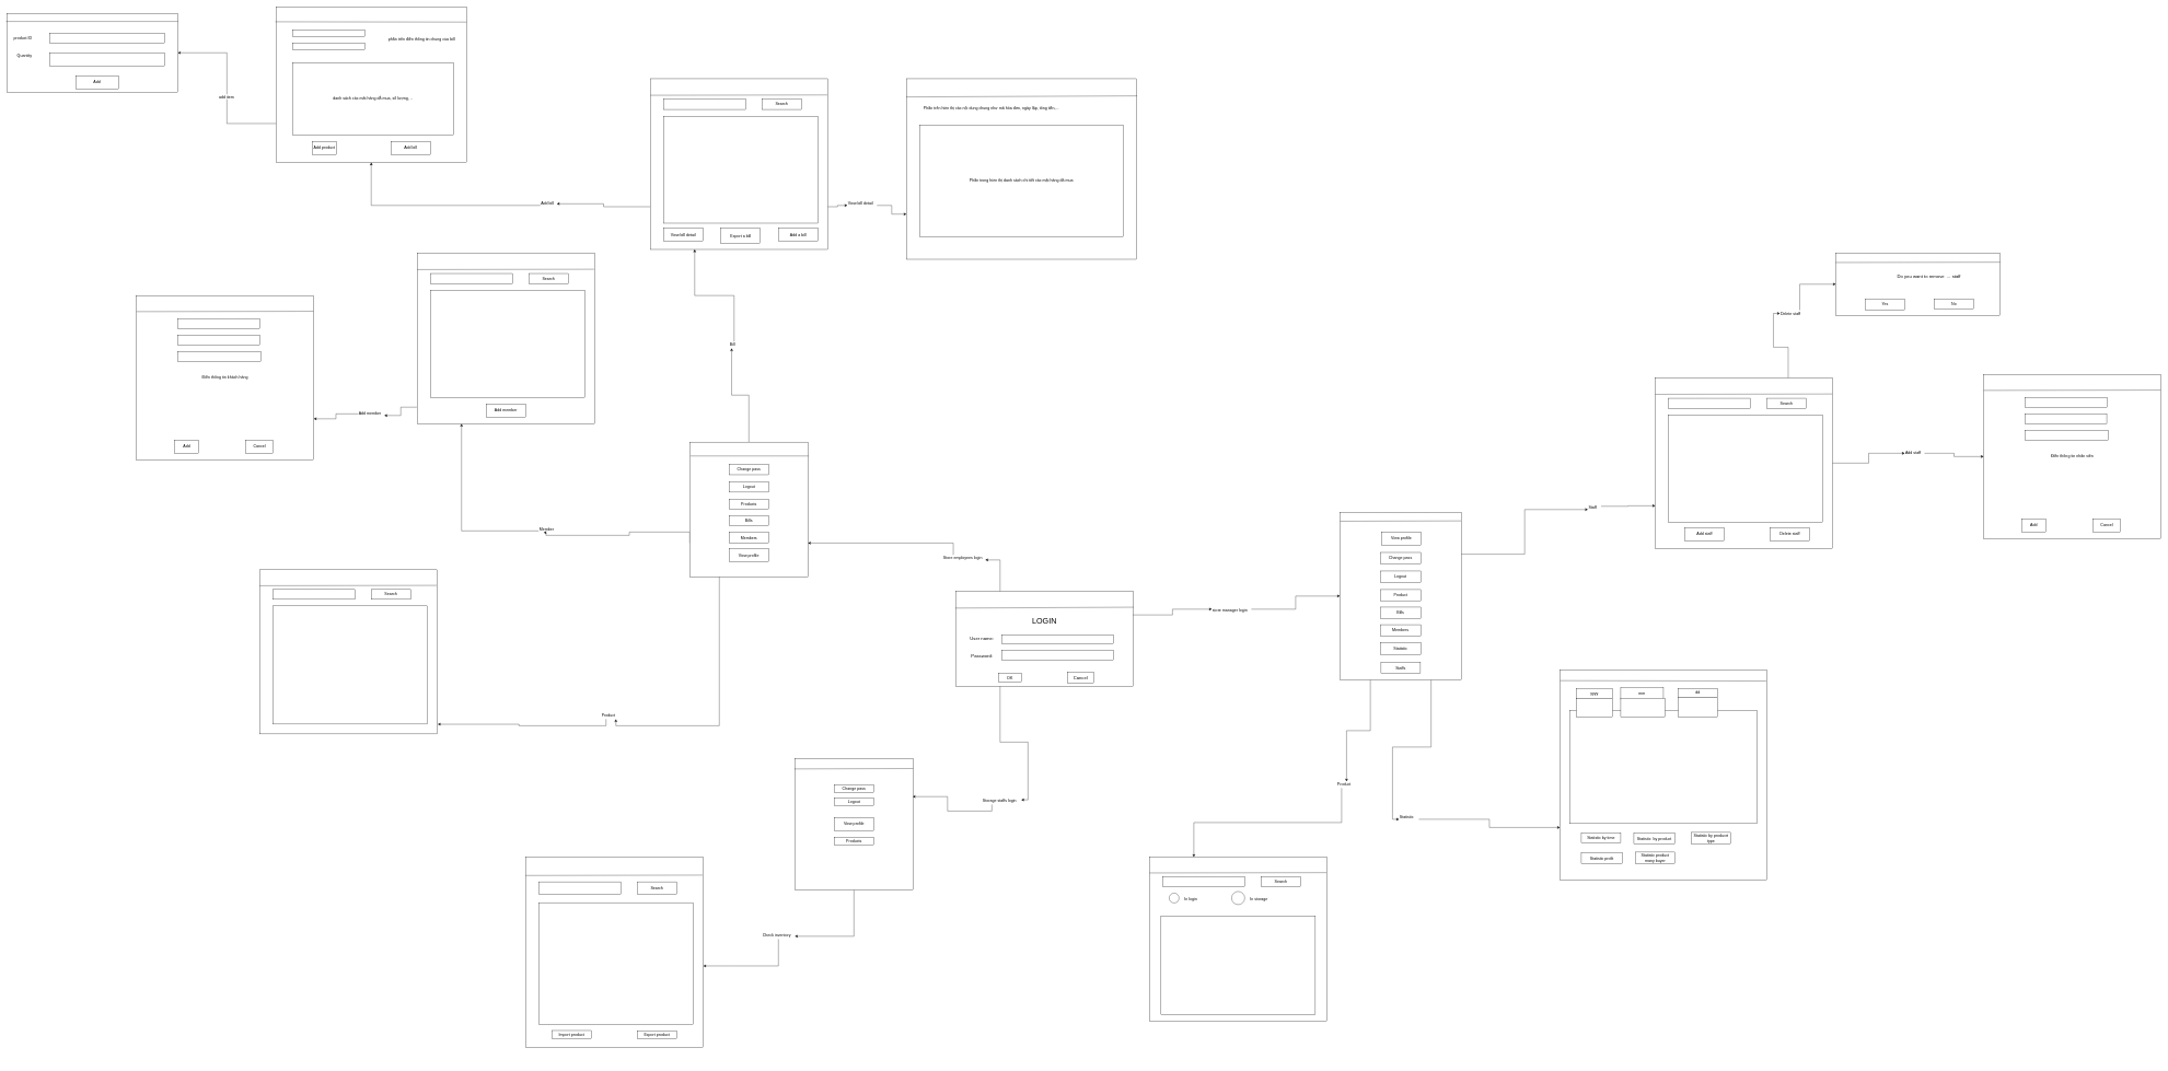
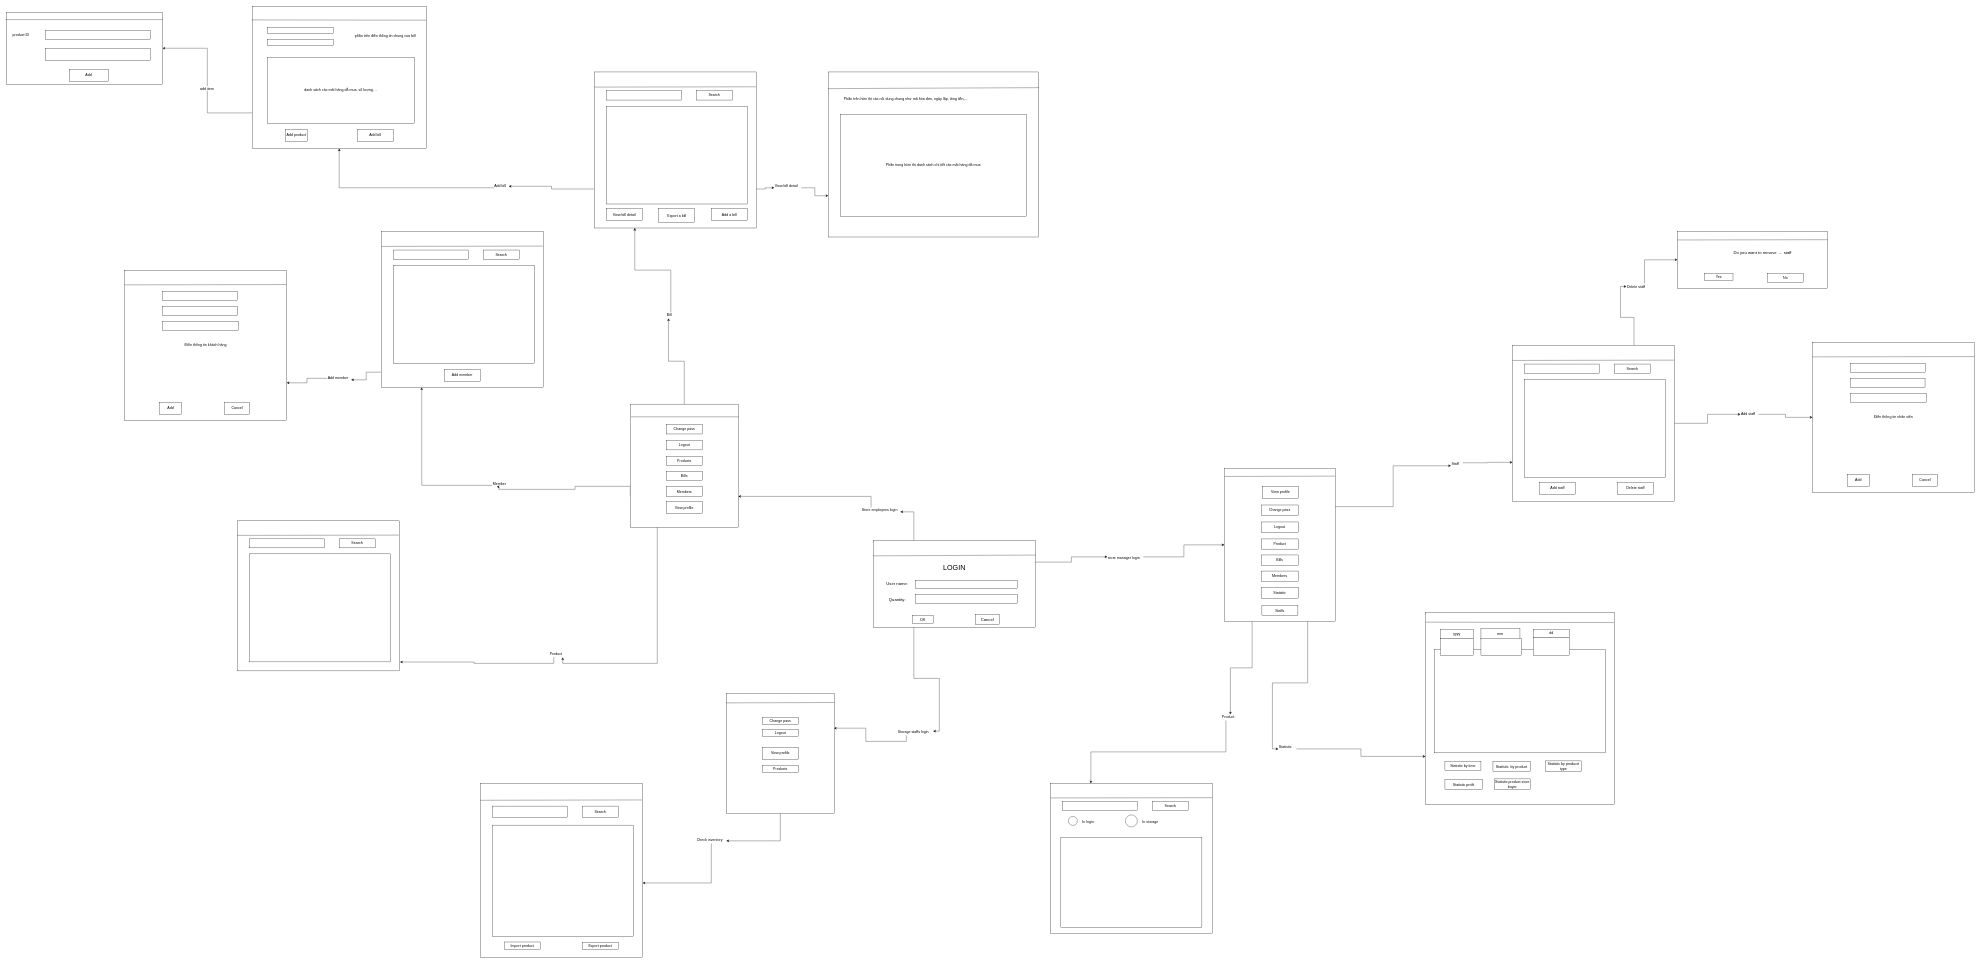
- <mxCell id="107" value="Quantity" style="text;html=1;resizable=0;points=[];autosize=1;align=left;verticalAlign=top;spacingTop=-4;" parent="100" vertex="1"><mxGeometry x="30" y="120" width="60" height="20" as="geometry" /></mxCell>
- <mxCell id="183" value="Yes" style="rounded=0;whiteSpace=wrap;html=1;" parent="179" vertex="1"><mxGeometry x="90" y="140" width="120" height="34" as="geometry" /></mxCell>
+ <mxCell id="183" value="Yes" style="rounded=0;whiteSpace=wrap;html=1;" parent="179" vertex="1"><mxGeometry x="90" y="140" width="95" height="25" as="geometry" /></mxCell>
- <mxCell id="12" value="&lt;font style=&quot;font-size: 14px&quot;&gt;Password:&lt;br&gt;&lt;/font&gt;" style="text;html=1;strokeColor=none;fillColor=none;align=center;verticalAlign=middle;whiteSpace=wrap;rounded=0;" parent="5" vertex="1"><mxGeometry x="45" y="185.5" width="70" height="20" as="geometry" /></mxCell>
+ <mxCell id="12" value="&lt;font style=&quot;font-size: 14px&quot;&gt;Quantity:&lt;br&gt;&lt;/font&gt;" style="text;html=1;strokeColor=none;fillColor=none;align=center;verticalAlign=middle;whiteSpace=wrap;rounded=0;" parent="5" vertex="1"><mxGeometry x="45" y="185.5" width="70" height="20" as="geometry" /></mxCell>
- <mxCell id="125" value="Statistic product many buyer" style="rounded=0;whiteSpace=wrap;html=1;" parent="113" vertex="1"><mxGeometry x="140" y="555" width="120" height="35" as="geometry" /></mxCell>
+ <mxCell id="125" value="Statistic product store buyer" style="rounded=0;whiteSpace=wrap;html=1;" parent="113" vertex="1"><mxGeometry x="140" y="555" width="120" height="35" as="geometry" /></mxCell>
- <mxCell id="24" value="Check inventory" style="text;html=1;resizable=0;points=[];autosize=1;align=left;verticalAlign=top;spacingTop=-4;" parent="1" vertex="1"><mxGeometry x="2320" y="2840" width="100" height="20" as="geometry" /></mxCell>
+ <mxCell id="24" value="Check inventory" style="text;html=1;resizable=0;points=[];autosize=1;align=left;verticalAlign=top;spacingTop=-4;" parent="1" vertex="1"><mxGeometry x="2320" y="2790" width="100" height="20" as="geometry" /></mxCell>
